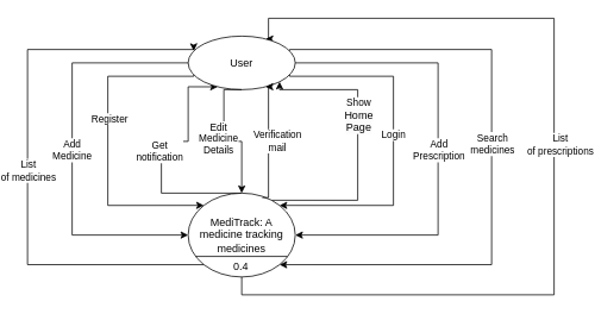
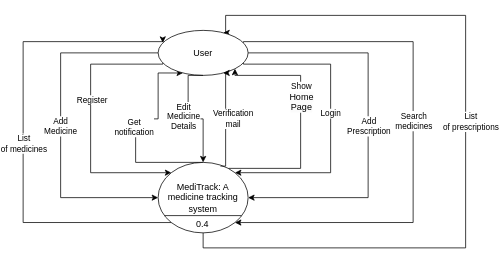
- <mxCell id="4" value="MediTrack: A medicine tracking medicines" style="ellipse;whiteSpace=wrap;html=1;" parent="1" vertex="1"><mxGeometry x="200" y="216" width="120" height="94" as="geometry" /></mxCell>
+ <mxCell id="4" value="MediTrack: A medicine tracking system" style="ellipse;whiteSpace=wrap;html=1;" parent="1" vertex="1"><mxGeometry x="200" y="216" width="120" height="94" as="geometry" /></mxCell>
